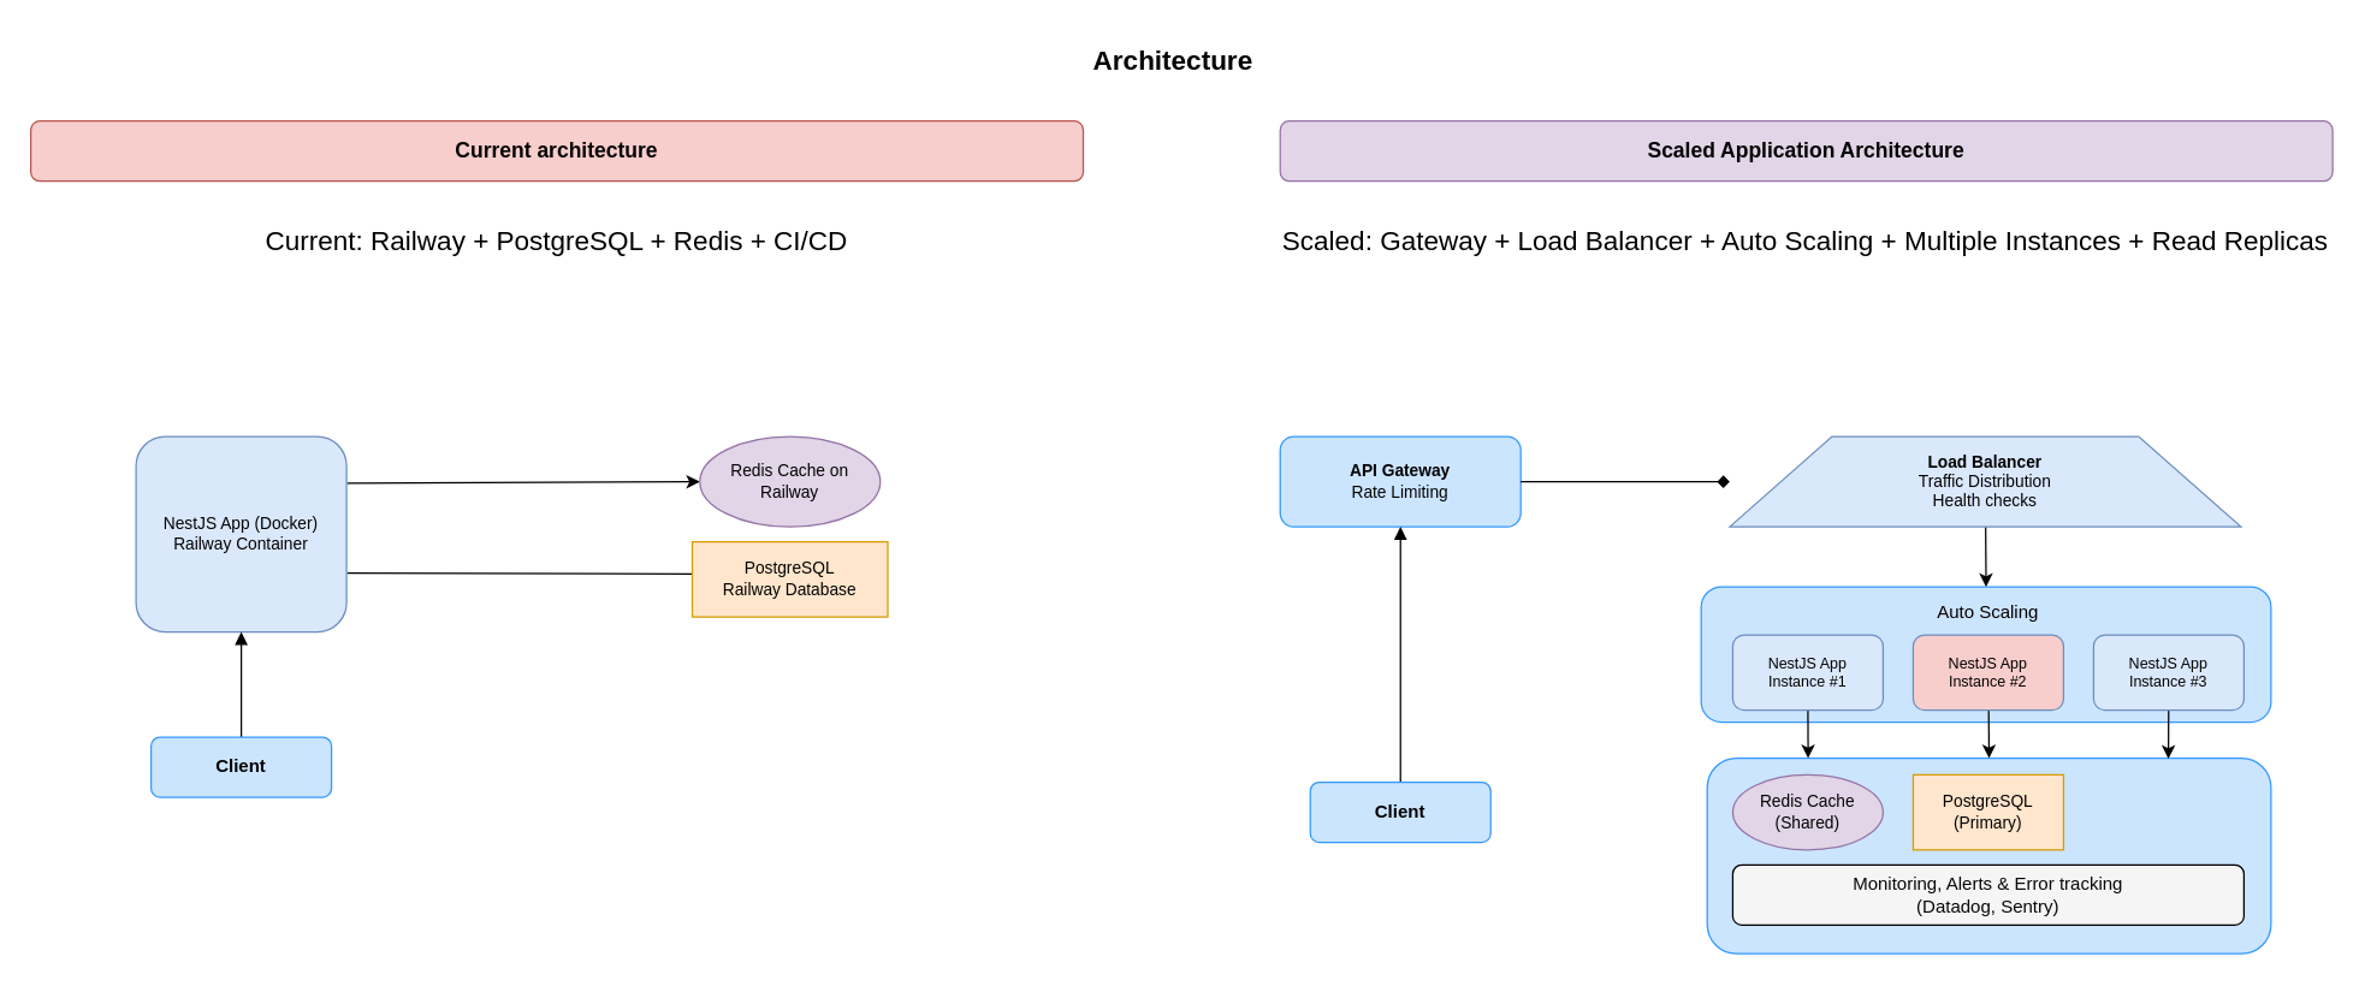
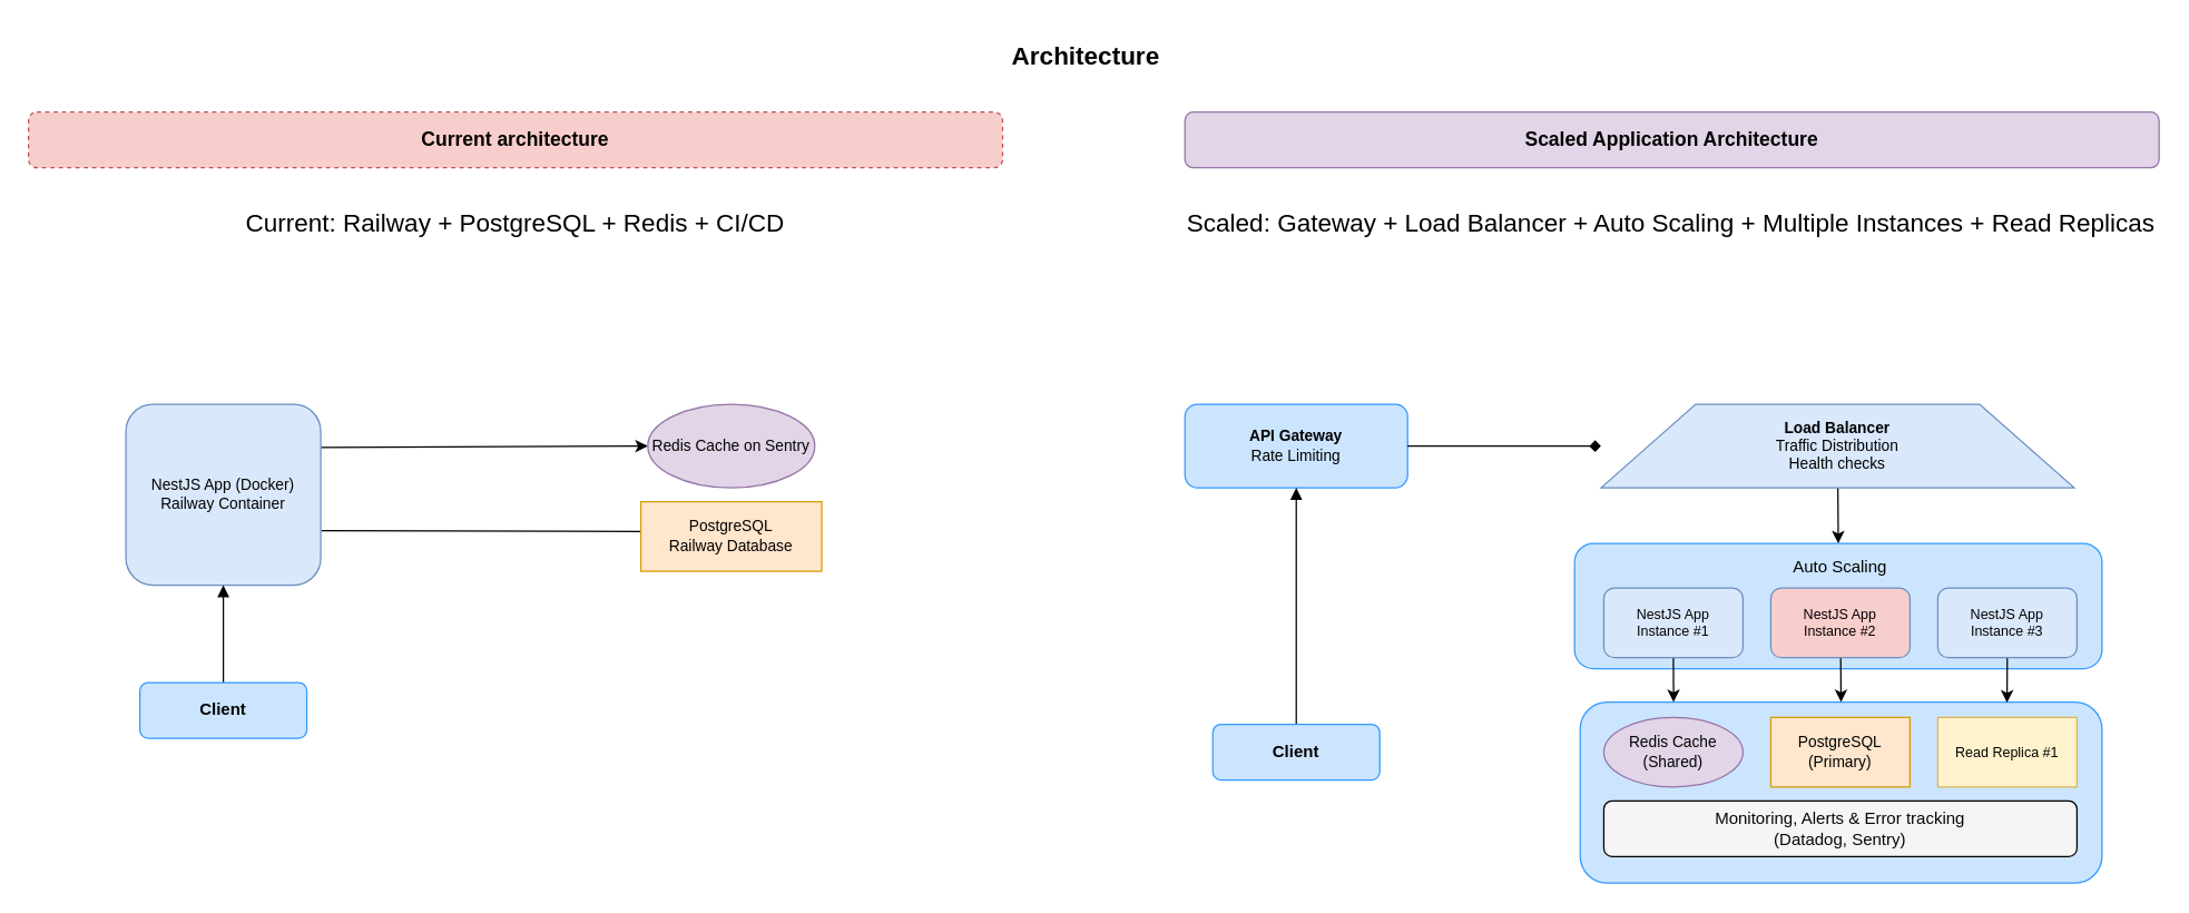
- <mxCell id="5" value="Current architecture" style="rounded=1;whiteSpace=wrap;html=1;fillColor=#f8cecc;strokeColor=#b85450;fontSize=14;fontStyle=1;align=center;fontColor=#030202;" parent="1" vertex="1"><mxGeometry x="20" y="80" width="700" height="40" as="geometry" /></mxCell>
+ <mxCell id="5" value="Current architecture" style="rounded=1;whiteSpace=wrap;html=1;fillColor=#f8cecc;strokeColor=#b85450;fontSize=14;fontStyle=1;align=center;fontColor=#030202;dashed=1;" parent="1" vertex="1"><mxGeometry x="20" y="80" width="700" height="40" as="geometry" /></mxCell>
- <mxCell id="10" value="Redis Cache on Railway" style="shape=ellipse;whiteSpace=wrap;html=1;fillColor=#e1d5e7;strokeColor=#9673a6;fontSize=11;fontColor=#030202;" parent="1" vertex="1"><mxGeometry x="465" y="290" width="120" height="60" as="geometry" /></mxCell>
+ <mxCell id="10" value="Redis Cache on Sentry" style="shape=ellipse;whiteSpace=wrap;html=1;fillColor=#e1d5e7;strokeColor=#9673a6;fontSize=11;fontColor=#030202;" parent="1" vertex="1"><mxGeometry x="465" y="290" width="120" height="60" as="geometry" /></mxCell>
+ <mxCell id="23" value="Read Replica #1" style="shape=database;whiteSpace=wrap;html=1;fillColor=#fff2cc;strokeColor=#d6b656;fontSize=10;fontColor=#030202;" parent="1" vertex="1"><mxGeometry x="1392" y="515" width="100" height="50" as="geometry" /></mxCell>
